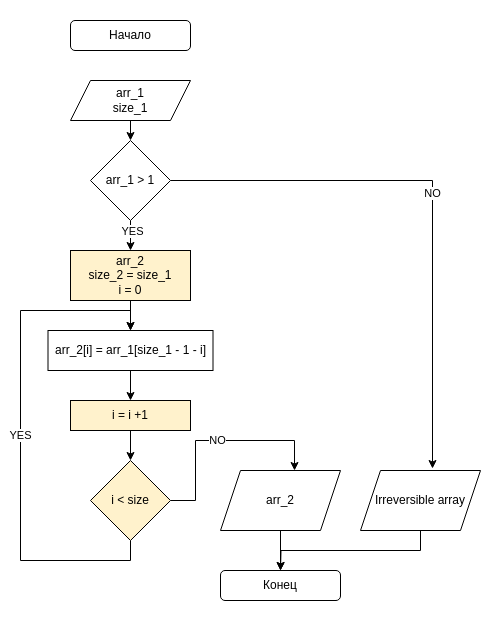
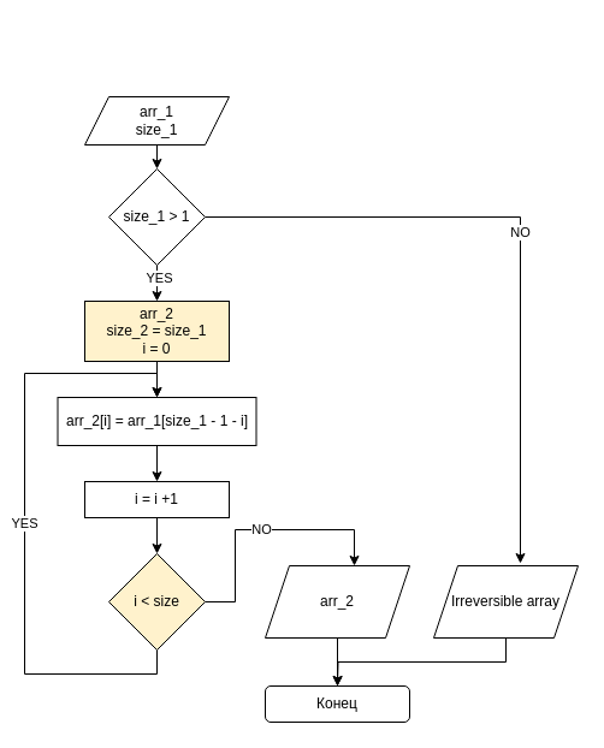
- <mxCell id="2" value="Начало" style="rounded=1;whiteSpace=wrap;html=1;" vertex="1" parent="1"><mxGeometry x="70" y="20" width="120" height="30" as="geometry" /></mxCell>
- <mxCell id="9" value="arr_1 &amp;gt; 1" style="rhombus;whiteSpace=wrap;html=1;" vertex="1" parent="1"><mxGeometry x="90" y="140" width="80" height="80" as="geometry" /></mxCell>
+ <mxCell id="9" value="size_1 &amp;gt; 1" style="rhombus;whiteSpace=wrap;html=1;" vertex="1" parent="1"><mxGeometry x="90" y="140" width="80" height="80" as="geometry" /></mxCell>
- <mxCell id="15" value="i = i +1" style="rounded=0;whiteSpace=wrap;html=1;fillColor=#fff2cc;" vertex="1" parent="1"><mxGeometry x="70" y="400" width="120" height="30" as="geometry" /></mxCell>
+ <mxCell id="15" value="i = i +1" style="rounded=0;whiteSpace=wrap;html=1;" vertex="1" parent="1"><mxGeometry x="70" y="400" width="120" height="30" as="geometry" /></mxCell>
